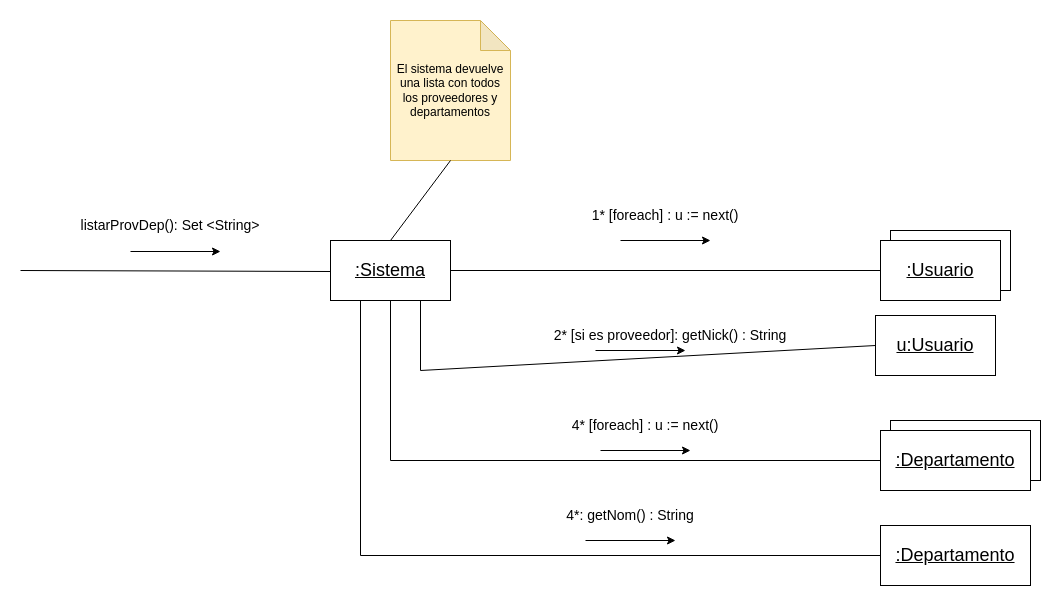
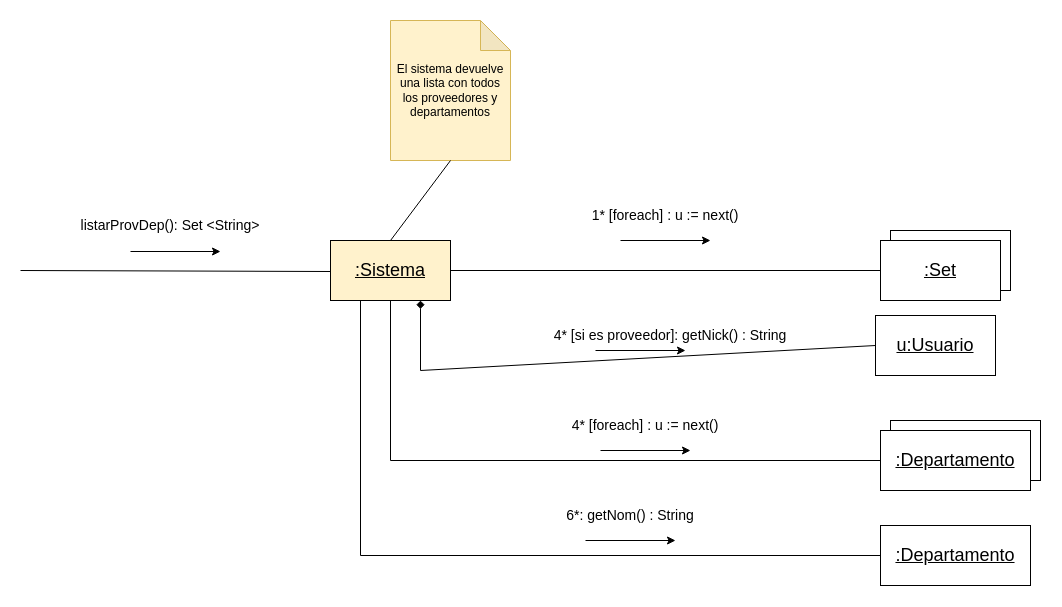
- <mxCell id="2" value="&lt;font style=&quot;font-size: 18px;&quot;&gt;&lt;u&gt;:Sistema&lt;/u&gt;&lt;/font&gt;" style="rounded=0;whiteSpace=wrap;html=1;" vertex="1" parent="1"><mxGeometry x="330" y="240" width="120" height="60" as="geometry" /></mxCell>
+ <mxCell id="2" value="&lt;font style=&quot;font-size: 18px;&quot;&gt;&lt;u&gt;:Sistema&lt;/u&gt;&lt;/font&gt;" style="rounded=0;whiteSpace=wrap;html=1;fillColor=#fff2cc;" vertex="1" parent="1"><mxGeometry x="330" y="240" width="120" height="60" as="geometry" /></mxCell>
- <mxCell id="12" value="&lt;font style=&quot;font-size: 18px;&quot;&gt;&lt;u&gt;:Usuario&lt;/u&gt;&lt;/font&gt;" style="rounded=0;whiteSpace=wrap;html=1;" vertex="1" parent="1"><mxGeometry x="880" y="240" width="120" height="60" as="geometry" /></mxCell>
+ <mxCell id="12" value="&lt;font style=&quot;font-size: 18px;&quot;&gt;&lt;u&gt;:Set&lt;/u&gt;&lt;/font&gt;" style="rounded=0;whiteSpace=wrap;html=1;" vertex="1" parent="1"><mxGeometry x="880" y="240" width="120" height="60" as="geometry" /></mxCell>
- <mxCell id="10" value="" style="endArrow=none;html=1;rounded=0;entryX=0.75;entryY=1;entryDx=0;entryDy=0;exitX=0;exitY=0.5;exitDx=0;exitDy=0;" edge="1" parent="1" target="2" source="7"><mxGeometry width="50" height="50" relative="1" as="geometry"><mxPoint x="890" y="470" as="sourcePoint" /><mxPoint x="600" y="320" as="targetPoint" /><Array as="points"><mxPoint x="420" y="370" /></Array></mxGeometry></mxCell>
+ <mxCell id="10" value="" style="endArrow=diamond;html=1;rounded=0;entryX=0.75;entryY=1;entryDx=0;entryDy=0;exitX=0;exitY=0.5;exitDx=0;exitDy=0;" edge="1" parent="1" target="2" source="7"><mxGeometry width="50" height="50" relative="1" as="geometry"><mxPoint x="890" y="470" as="sourcePoint" /><mxPoint x="600" y="320" as="targetPoint" /><Array as="points"><mxPoint x="420" y="370" /></Array></mxGeometry></mxCell>
- <mxCell id="13" value="&lt;font style=&quot;font-size: 14px;&quot;&gt;2* [si es proveedor]: getNick() : String&lt;/font&gt;" style="text;html=1;strokeColor=none;fillColor=none;align=center;verticalAlign=middle;whiteSpace=wrap;rounded=0;" vertex="1" parent="1"><mxGeometry x="550" y="320" width="240" height="30" as="geometry" /></mxCell>
+ <mxCell id="13" value="&lt;font style=&quot;font-size: 14px;&quot;&gt;4* [si es proveedor]: getNick() : String&lt;/font&gt;" style="text;html=1;strokeColor=none;fillColor=none;align=center;verticalAlign=middle;whiteSpace=wrap;rounded=0;" vertex="1" parent="1"><mxGeometry x="550" y="320" width="240" height="30" as="geometry" /></mxCell>
- <mxCell id="22" value="&lt;font style=&quot;font-size: 14px;&quot;&gt;4*: getNom() : String&lt;/font&gt;" style="text;html=1;strokeColor=none;fillColor=none;align=center;verticalAlign=middle;whiteSpace=wrap;rounded=0;" vertex="1" parent="1"><mxGeometry x="510" y="500" width="240" height="30" as="geometry" /></mxCell>
+ <mxCell id="22" value="&lt;font style=&quot;font-size: 14px;&quot;&gt;6*: getNom() : String&lt;/font&gt;" style="text;html=1;strokeColor=none;fillColor=none;align=center;verticalAlign=middle;whiteSpace=wrap;rounded=0;" vertex="1" parent="1"><mxGeometry x="510" y="500" width="240" height="30" as="geometry" /></mxCell>
